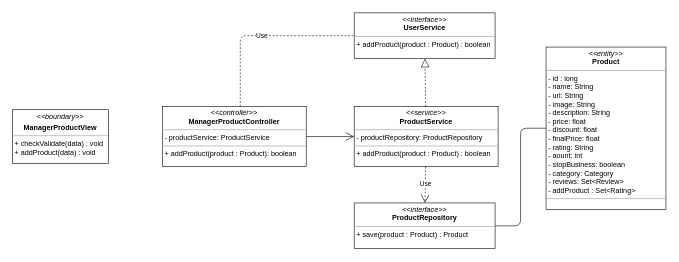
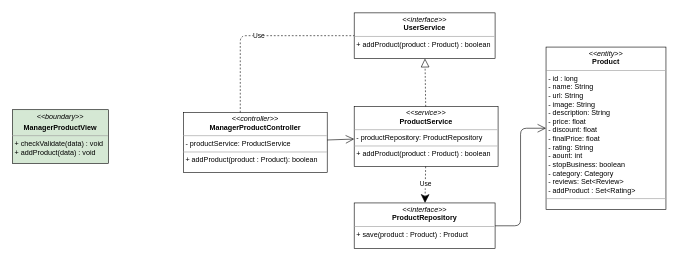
- <mxCell id="3" value="" style="endArrow=none;endFill=1;endSize=12;html=1;exitX=1;exitY=0.5;exitDx=0;exitDy=0;edgeStyle=orthogonalEdgeStyle;" edge="1" parent="1" source="4" target="12"><mxGeometry width="160" relative="1" as="geometry"><mxPoint x="840" y="227" as="sourcePoint" /><mxPoint x="940" y="222.61" as="targetPoint" /></mxGeometry></mxCell>
+ <mxCell id="3" value="" style="endArrow=open;endFill=1;endSize=12;html=1;exitX=1;exitY=0.5;exitDx=0;exitDy=0;edgeStyle=orthogonalEdgeStyle;" edge="1" parent="1" source="4" target="12"><mxGeometry width="160" relative="1" as="geometry"><mxPoint x="840" y="227" as="sourcePoint" /><mxPoint x="940" y="222.61" as="targetPoint" /></mxGeometry></mxCell>
- <mxCell id="2" value="&lt;p style=&quot;margin: 0px ; margin-top: 4px ; text-align: center&quot;&gt;&lt;i&gt;&amp;lt;&amp;lt;boundary&amp;gt;&amp;gt;&lt;/i&gt;&lt;/p&gt;&lt;p style=&quot;margin: 0px ; margin-top: 4px ; text-align: center&quot;&gt;&lt;b&gt;ManagerProductView&lt;/b&gt;&lt;/p&gt;&lt;hr size=&quot;1&quot;&gt;&lt;p style=&quot;margin: 0px ; margin-left: 4px&quot;&gt;&lt;span&gt;+ checkValidate(data) : void&lt;/span&gt;&lt;/p&gt;&lt;p style=&quot;margin: 0px ; margin-left: 4px&quot;&gt;&lt;span&gt;+ addProduct(data) : void&lt;/span&gt;&lt;br&gt;&lt;/p&gt;" style="verticalAlign=top;align=left;overflow=fill;fontSize=12;fontFamily=Helvetica;html=1;" vertex="1" parent="1"><mxGeometry x="20" y="182.5" width="160" height="89.45" as="geometry" /></mxCell>
+ <mxCell id="2" value="&lt;p style=&quot;margin: 0px ; margin-top: 4px ; text-align: center&quot;&gt;&lt;i&gt;&amp;lt;&amp;lt;boundary&amp;gt;&amp;gt;&lt;/i&gt;&lt;/p&gt;&lt;p style=&quot;margin: 0px ; margin-top: 4px ; text-align: center&quot;&gt;&lt;b&gt;ManagerProductView&lt;/b&gt;&lt;/p&gt;&lt;hr size=&quot;1&quot;&gt;&lt;p style=&quot;margin: 0px ; margin-left: 4px&quot;&gt;&lt;span&gt;+ checkValidate(data) : void&lt;/span&gt;&lt;/p&gt;&lt;p style=&quot;margin: 0px ; margin-left: 4px&quot;&gt;&lt;span&gt;+ addProduct(data) : void&lt;/span&gt;&lt;br&gt;&lt;/p&gt;" style="verticalAlign=top;align=left;overflow=fill;fontSize=12;fontFamily=Helvetica;html=1;fillColor=#d5e8d4;" vertex="1" parent="1"><mxGeometry x="20" y="182.5" width="160" height="89.45" as="geometry" /></mxCell>
- <mxCell id="6" value="&lt;p style=&quot;margin: 0px ; margin-top: 4px ; text-align: center&quot;&gt;&lt;i&gt;&amp;lt;&amp;lt;controller&amp;gt;&amp;gt;&lt;/i&gt;&lt;br&gt;&lt;b&gt;ManagerProductController&lt;/b&gt;&lt;br&gt;&lt;/p&gt;&lt;hr size=&quot;1&quot;&gt;&lt;p style=&quot;margin: 0px ; margin-left: 4px&quot;&gt;- productService: ProductService&lt;br&gt;&lt;/p&gt;&lt;hr size=&quot;1&quot;&gt;&lt;p style=&quot;margin: 0px ; margin-left: 4px&quot;&gt;+ addProduct(product : Product): boolean&lt;br&gt;&lt;/p&gt;" style="verticalAlign=top;align=left;overflow=fill;fontSize=12;fontFamily=Helvetica;html=1;" vertex="1" parent="1"><mxGeometry x="270" y="177.22" width="240" height="100" as="geometry" /></mxCell>
+ <mxCell id="6" value="&lt;p style=&quot;margin: 0px ; margin-top: 4px ; text-align: center&quot;&gt;&lt;i&gt;&amp;lt;&amp;lt;controller&amp;gt;&amp;gt;&lt;/i&gt;&lt;br&gt;&lt;b&gt;ManagerProductController&lt;/b&gt;&lt;br&gt;&lt;/p&gt;&lt;hr size=&quot;1&quot;&gt;&lt;p style=&quot;margin: 0px ; margin-left: 4px&quot;&gt;- productService: ProductService&lt;br&gt;&lt;/p&gt;&lt;hr size=&quot;1&quot;&gt;&lt;p style=&quot;margin: 0px ; margin-left: 4px&quot;&gt;+ addProduct(product : Product): boolean&lt;br&gt;&lt;/p&gt;" style="verticalAlign=top;align=left;overflow=fill;fontSize=12;fontFamily=Helvetica;html=1;" vertex="1" parent="1"><mxGeometry x="305" y="187.22" width="240" height="100" as="geometry" /></mxCell>
- <mxCell id="10" value="Use" style="endArrow=open;endSize=12;dashed=1;html=1;" edge="1" parent="1" source="7" target="4"><mxGeometry width="160" relative="1" as="geometry"><mxPoint x="600" y="218" as="sourcePoint" /><mxPoint x="760" y="218" as="targetPoint" /></mxGeometry></mxCell>
+ <mxCell id="10" value="Use" style="endArrow=classic;endSize=12;dashed=1;html=1;" edge="1" parent="1" source="7" target="4"><mxGeometry width="160" relative="1" as="geometry"><mxPoint x="600" y="218" as="sourcePoint" /><mxPoint x="760" y="218" as="targetPoint" /></mxGeometry></mxCell>
